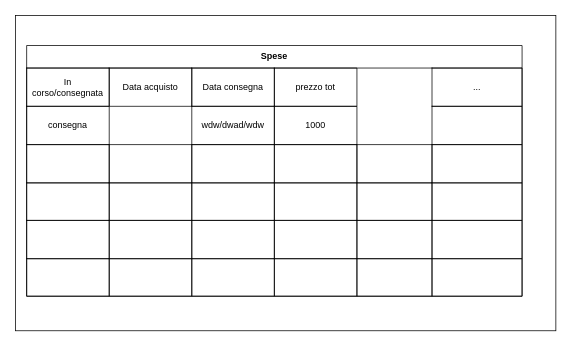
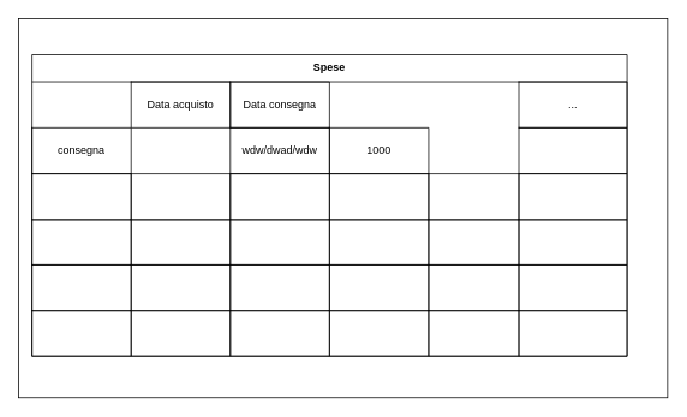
- <mxCell id="5" value="In corso/consegnata" style="shape=partialRectangle;html=1;whiteSpace=wrap;connectable=0;fillColor=none;" vertex="1" parent="4"><mxGeometry width="110" height="51" as="geometry" /></mxCell>
- <mxCell id="8" value="prezzo tot" style="shape=partialRectangle;html=1;whiteSpace=wrap;connectable=0;fillColor=none;" vertex="1" parent="4"><mxGeometry x="330" width="110" height="51" as="geometry" /></mxCell>
